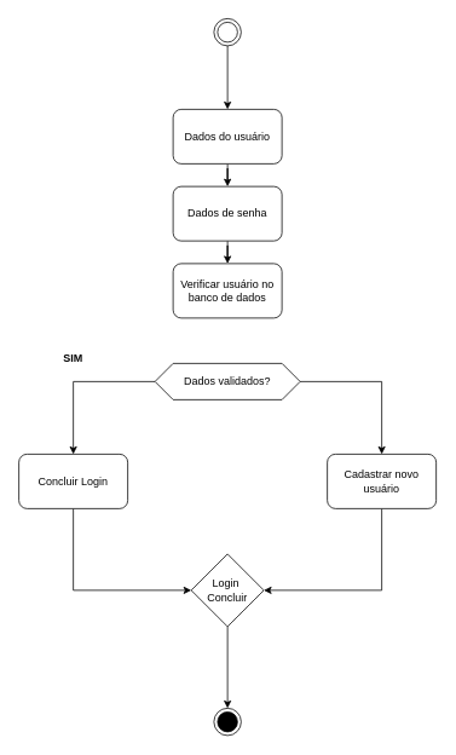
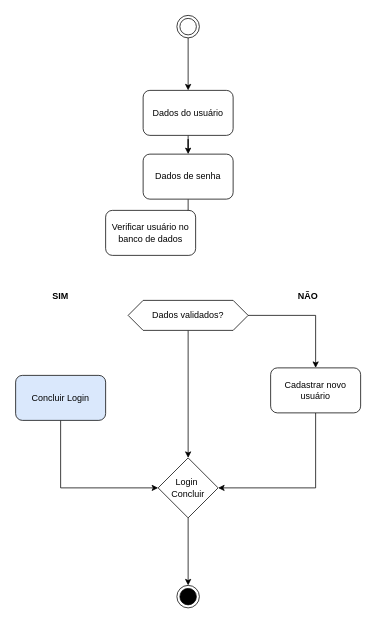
- <mxCell id="6" value="Verificar usuário no banco de dados" style="rounded=1;whiteSpace=wrap;html=1;" parent="1" vertex="1"><mxGeometry x="190" y="290" width="120" height="60" as="geometry" /></mxCell>
+ <mxCell id="6" value="Verificar usuário no banco de dados" style="rounded=1;whiteSpace=wrap;html=1;" parent="1" vertex="1"><mxGeometry x="140" y="280" width="120" height="60" as="geometry" /></mxCell>
+ <mxCell id="15" value="&lt;b&gt;NÃO&lt;/b&gt;" style="text;html=1;align=center;verticalAlign=middle;whiteSpace=wrap;rounded=0;" parent="1" vertex="1"><mxGeometry x="380" y="380" width="60" height="30" as="geometry" /></mxCell>
- <mxCell id="7" style="edgeStyle=orthogonalEdgeStyle;rounded=0;orthogonalLoop=1;jettySize=auto;html=1;entryX=0.5;entryY=0;entryDx=0;entryDy=0;" parent="1" source="9" target="11" edge="1"><mxGeometry relative="1" as="geometry"><mxPoint x="80" y="490" as="targetPoint" /></mxGeometry></mxCell>
+ <mxCell id="7" style="edgeStyle=orthogonalEdgeStyle;rounded=0;orthogonalLoop=1;jettySize=auto;html=1;" parent="1" source="9" target="17" edge="1"><mxGeometry relative="1" as="geometry"><mxPoint x="80" y="490" as="targetPoint" /></mxGeometry></mxCell>
- <mxCell id="11" value="Concluir Login" style="rounded=1;whiteSpace=wrap;html=1;" parent="1" vertex="1"><mxGeometry x="20" y="500" width="120" height="60" as="geometry" /></mxCell>
+ <mxCell id="11" value="Concluir Login" style="rounded=1;whiteSpace=wrap;html=1;fillColor=#dae8fc;" parent="1" vertex="1"><mxGeometry x="20" y="500" width="120" height="60" as="geometry" /></mxCell>
- <mxCell id="13" value="Cadastrar novo usuário" style="rounded=1;whiteSpace=wrap;html=1;" parent="1" vertex="1"><mxGeometry x="360" y="500" width="120" height="60" as="geometry" /></mxCell>
+ <mxCell id="13" value="Cadastrar novo usuário" style="rounded=1;whiteSpace=wrap;html=1;" parent="1" vertex="1"><mxGeometry x="360" y="490" width="120" height="60" as="geometry" /></mxCell>
